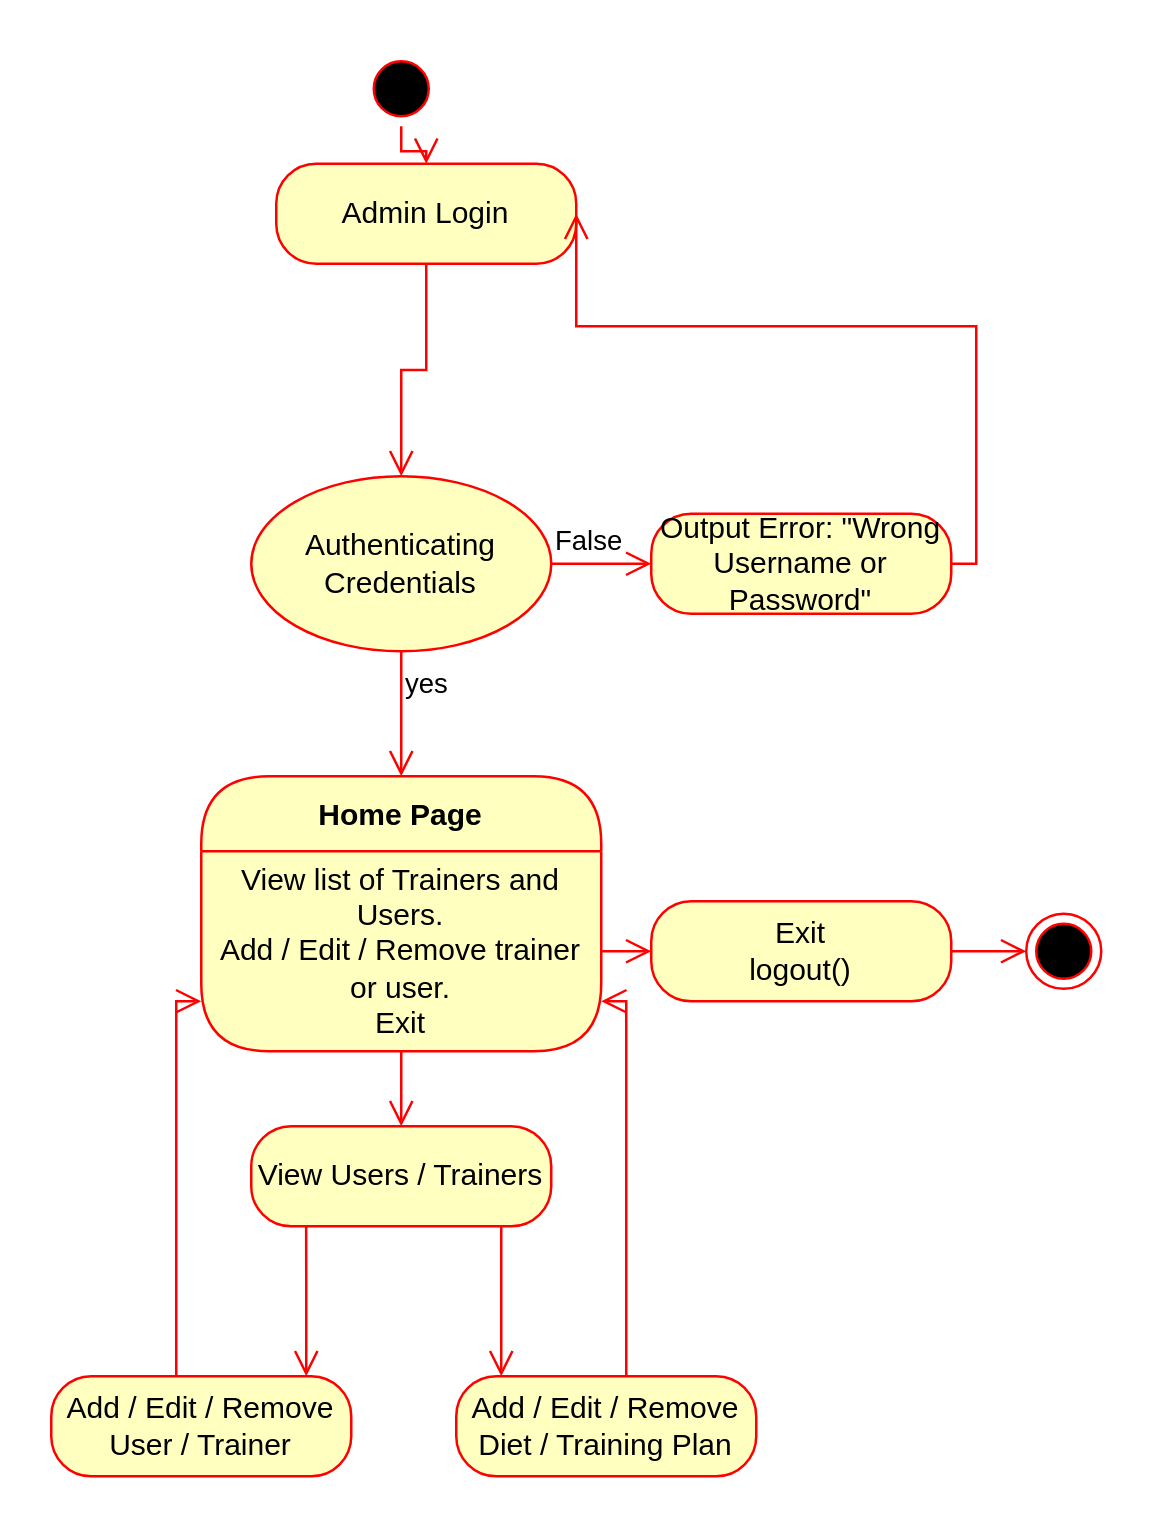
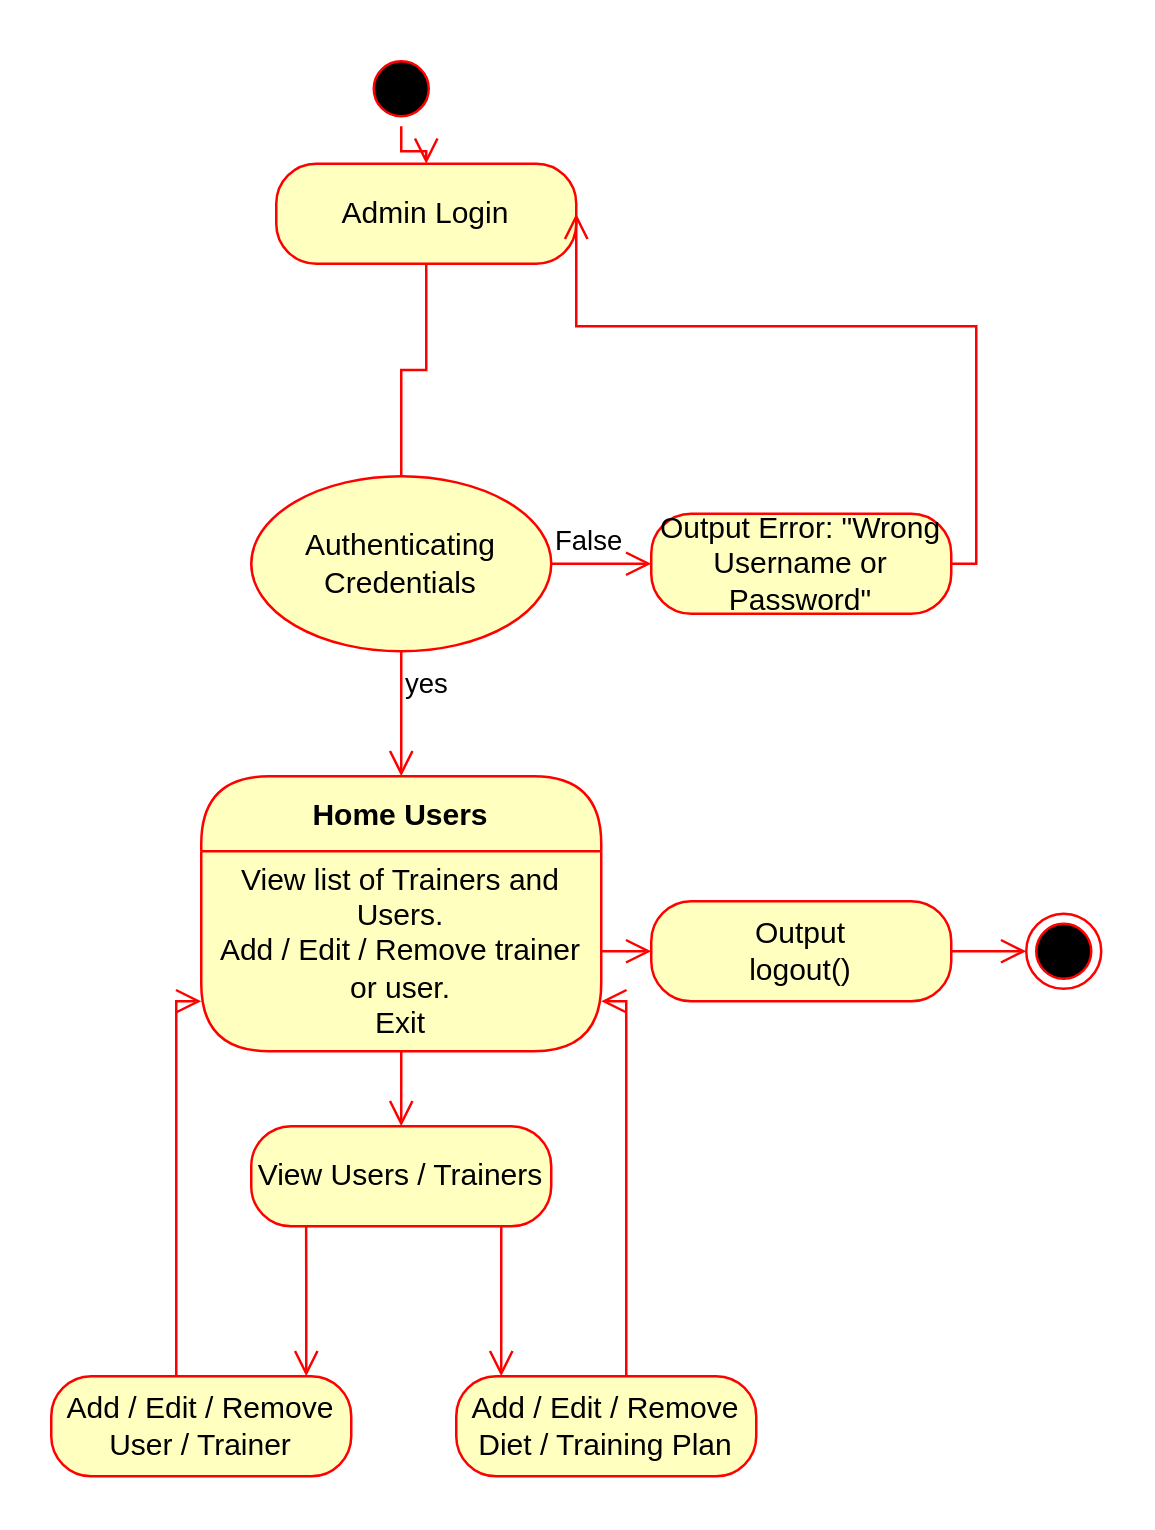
- <mxCell id="5" value="" style="edgeStyle=orthogonalEdgeStyle;html=1;verticalAlign=bottom;endArrow=open;endSize=8;strokeColor=#ff0000;rounded=0;entryX=0.5;entryY=0;entryDx=0;entryDy=0;" edge="1" source="4" parent="1" target="6"><mxGeometry relative="1" as="geometry"><mxPoint x="150" y="190" as="targetPoint" /></mxGeometry></mxCell>
+ <mxCell id="5" value="" style="edgeStyle=orthogonalEdgeStyle;html=1;verticalAlign=bottom;endArrow=none;endSize=8;strokeColor=#ff0000;rounded=0;entryX=0.5;entryY=0;entryDx=0;entryDy=0;" edge="1" source="4" parent="1" target="6"><mxGeometry relative="1" as="geometry"><mxPoint x="150" y="190" as="targetPoint" /></mxGeometry></mxCell>
- <mxCell id="11" value="Home Page" style="swimlane;fontStyle=1;align=center;verticalAlign=middle;childLayout=stackLayout;horizontal=1;startSize=30;horizontalStack=0;resizeParent=0;resizeLast=1;container=0;fontColor=#000000;collapsible=0;rounded=1;arcSize=30;strokeColor=#ff0000;fillColor=#ffffc0;swimlaneFillColor=#ffffc0;dropTarget=0;" vertex="1" parent="1"><mxGeometry x="80" y="310" width="160" height="110" as="geometry" /></mxCell>
+ <mxCell id="11" value="Home Users" style="swimlane;fontStyle=1;align=center;verticalAlign=middle;childLayout=stackLayout;horizontal=1;startSize=30;horizontalStack=0;resizeParent=0;resizeLast=1;container=0;fontColor=#000000;collapsible=0;rounded=1;arcSize=30;strokeColor=#ff0000;fillColor=#ffffc0;swimlaneFillColor=#ffffc0;dropTarget=0;" vertex="1" parent="1"><mxGeometry x="80" y="310" width="160" height="110" as="geometry" /></mxCell>
- <mxCell id="15" value="Exit&lt;br&gt;logout()" style="rounded=1;whiteSpace=wrap;html=1;arcSize=40;fontColor=#000000;fillColor=#ffffc0;strokeColor=#ff0000;" vertex="1" parent="1"><mxGeometry x="260" y="360" width="120" height="40" as="geometry" /></mxCell>
+ <mxCell id="15" value="Output&lt;br&gt;logout()" style="rounded=1;whiteSpace=wrap;html=1;arcSize=40;fontColor=#000000;fillColor=#ffffc0;strokeColor=#ff0000;" vertex="1" parent="1"><mxGeometry x="260" y="360" width="120" height="40" as="geometry" /></mxCell>
